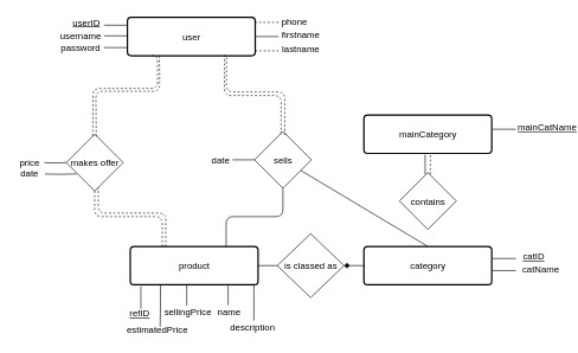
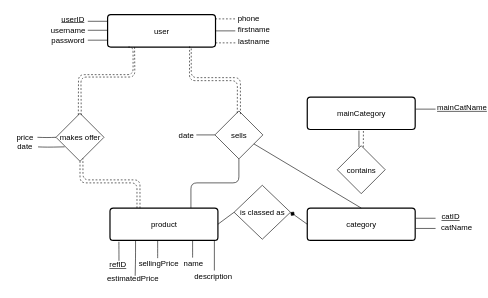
- <mxCell id="17" value="is classed as" style="rhombus;whiteSpace=wrap;html=1;fontSize=13;fontColor=none;" parent="1" vertex="1"><mxGeometry x="389.5" y="328.5" width="94" height="90" as="geometry" /></mxCell>
+ <mxCell id="17" value="is classed as" style="rhombus;whiteSpace=wrap;html=1;fontSize=13;fontColor=none;" parent="1" vertex="1"><mxGeometry x="389.5" y="308.5" width="94" height="90" as="geometry" /></mxCell>
